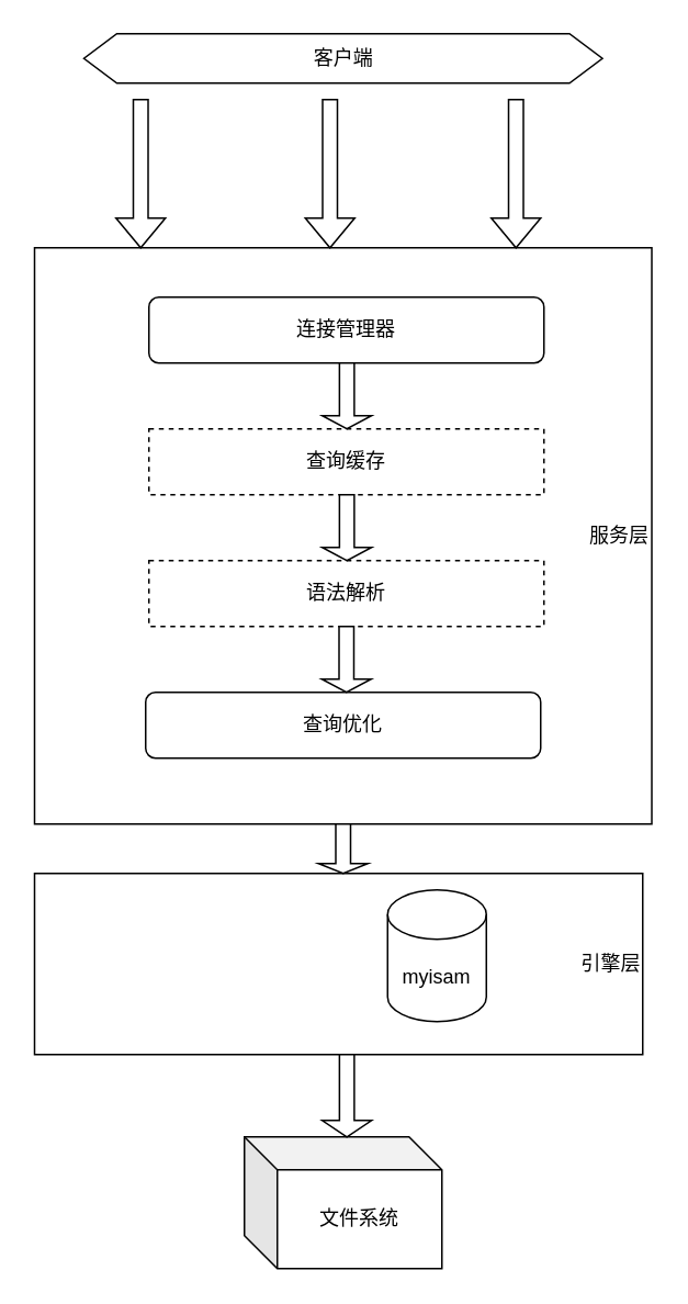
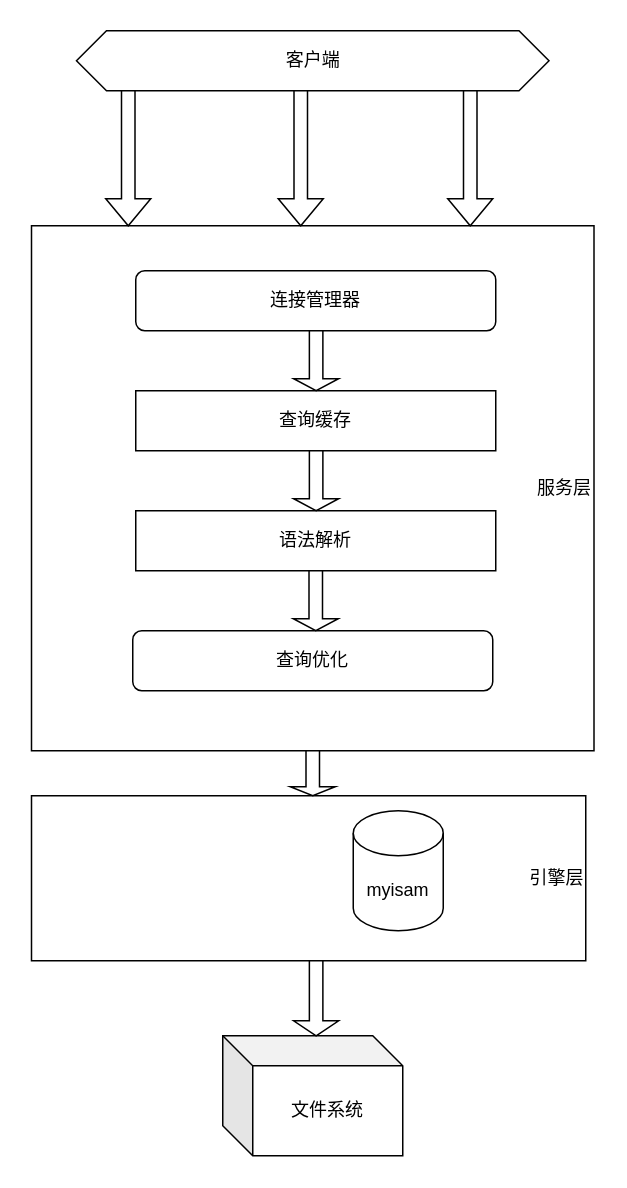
- <mxCell id="9" value="客户端" style="shape=hexagon;perimeter=hexagonPerimeter2;whiteSpace=wrap;html=1;fixedSize=1;" vertex="1" parent="1"><mxGeometry x="50.5" y="20" width="315" height="30" as="geometry" /></mxCell>
+ <mxCell id="9" value="客户端" style="shape=hexagon;perimeter=hexagonPerimeter2;whiteSpace=wrap;html=1;fixedSize=1;" vertex="1" parent="1"><mxGeometry x="50.5" width="315" height="40" as="geometry" y="20" /></mxCell>
- <mxCell id="5" value="查询缓存" style="rounded=0;whiteSpace=wrap;html=1;dashed=1;" vertex="1" parent="1"><mxGeometry x="90" y="260" width="240" height="40" as="geometry" /></mxCell>
+ <mxCell id="5" value="查询缓存" style="rounded=0;whiteSpace=wrap;html=1;" vertex="1" parent="1"><mxGeometry x="90" y="260" width="240" height="40" as="geometry" /></mxCell>
- <mxCell id="6" value="语法解析" style="rounded=0;whiteSpace=wrap;html=1;dashed=1;" vertex="1" parent="1"><mxGeometry x="90" y="340" width="240" height="40" as="geometry" /></mxCell>
+ <mxCell id="6" value="语法解析" style="rounded=0;whiteSpace=wrap;html=1;" vertex="1" parent="1"><mxGeometry x="90" y="340" width="240" height="40" as="geometry" /></mxCell>
